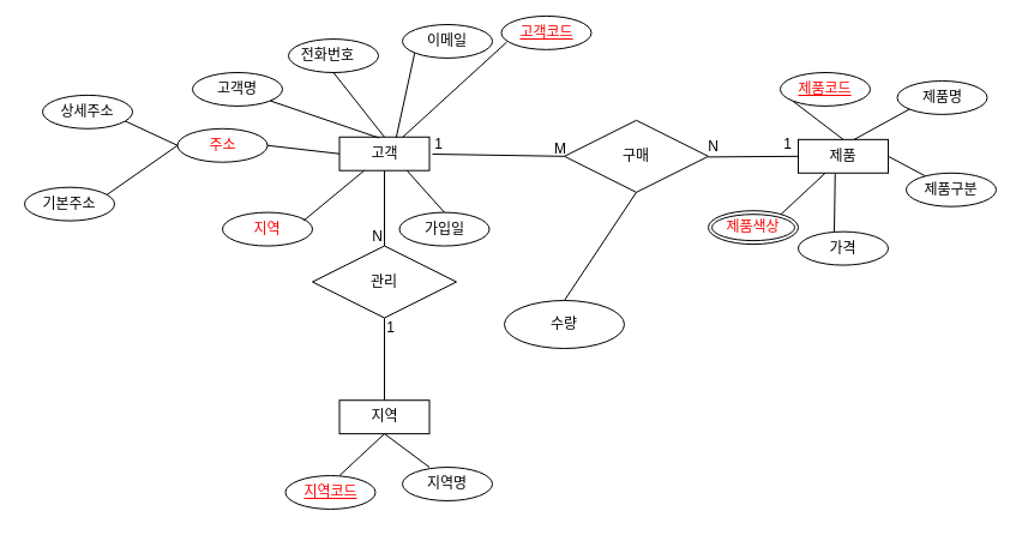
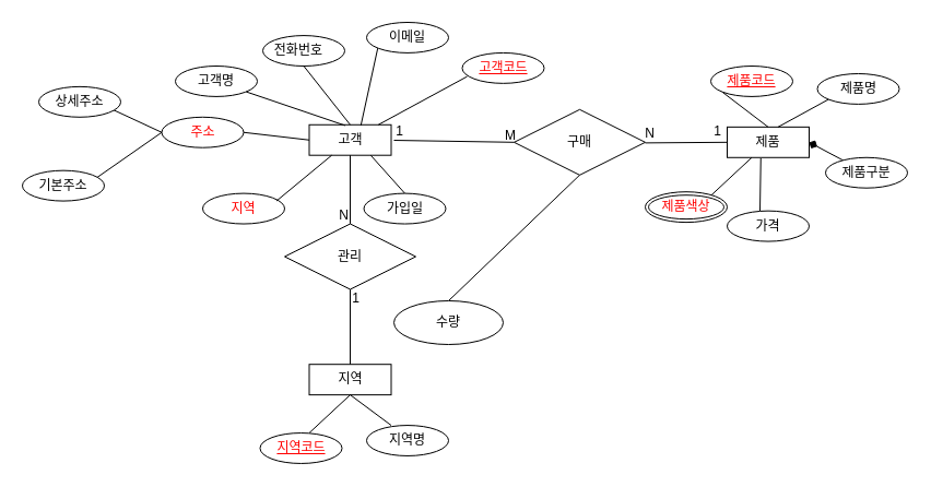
- <mxCell id="36" value="&lt;font color=&quot;#ff0000&quot;&gt;&lt;u&gt;고객코드&lt;/u&gt;&lt;/font&gt;" style="ellipse;whiteSpace=wrap;html=1;align=center;container=0;" vertex="1" parent="1"><mxGeometry x="417.5" y="12.924" width="75" height="27.925" as="geometry" /></mxCell>
+ <mxCell id="36" value="&lt;font color=&quot;#ff0000&quot;&gt;&lt;u&gt;고객코드&lt;/u&gt;&lt;/font&gt;" style="ellipse;whiteSpace=wrap;html=1;align=center;container=0;" vertex="1" parent="1"><mxGeometry x="422.5" y="47.924" width="75" height="27.925" as="geometry" /></mxCell>
- <mxCell id="28" value="" style="endArrow=none;html=1;rounded=0;entryX=1;entryY=0.5;entryDx=0;entryDy=0;exitX=0.22;exitY=0.1;exitDx=0;exitDy=0;exitPerimeter=0;" edge="1" parent="1" source="29" target="24"><mxGeometry width="50" height="50" relative="1" as="geometry"><mxPoint x="767.75" y="205.666" as="sourcePoint" /><mxPoint x="680" y="247.553" as="targetPoint" /></mxGeometry></mxCell>
+ <mxCell id="28" value="" style="endArrow=diamond;html=1;rounded=0;entryX=1;entryY=0.5;entryDx=0;entryDy=0;exitX=0.22;exitY=0.1;exitDx=0;exitDy=0;exitPerimeter=0;" edge="1" parent="1" source="29" target="24"><mxGeometry width="50" height="50" relative="1" as="geometry"><mxPoint x="767.75" y="205.666" as="sourcePoint" /><mxPoint x="680" y="247.553" as="targetPoint" /></mxGeometry></mxCell>
- <mxCell id="49" value="수량" style="ellipse;whiteSpace=wrap;html=1;align=center;" vertex="1" parent="1"><mxGeometry x="420" y="250" width="100" height="40" as="geometry" /></mxCell>
+ <mxCell id="49" value="수량" style="ellipse;whiteSpace=wrap;html=1;align=center;" vertex="1" parent="1"><mxGeometry x="360" y="275" width="100" height="40" as="geometry" /></mxCell>
